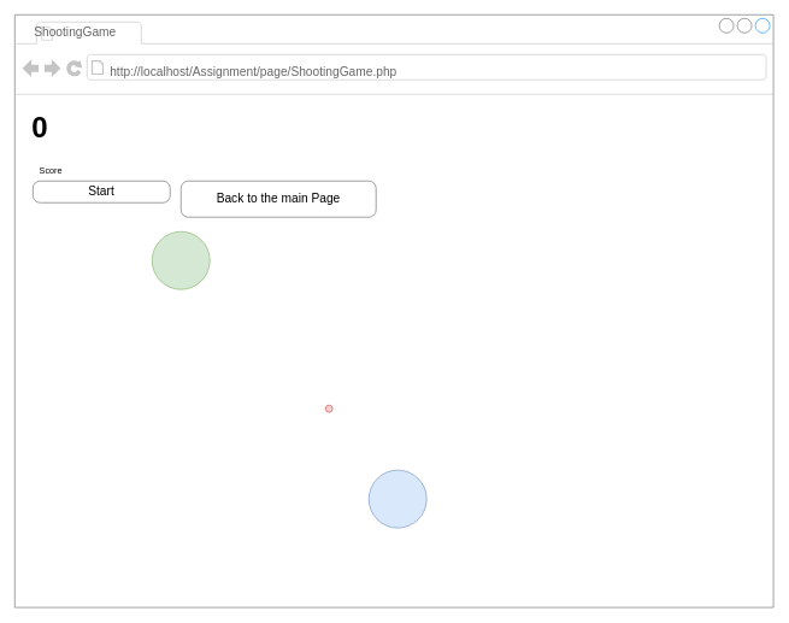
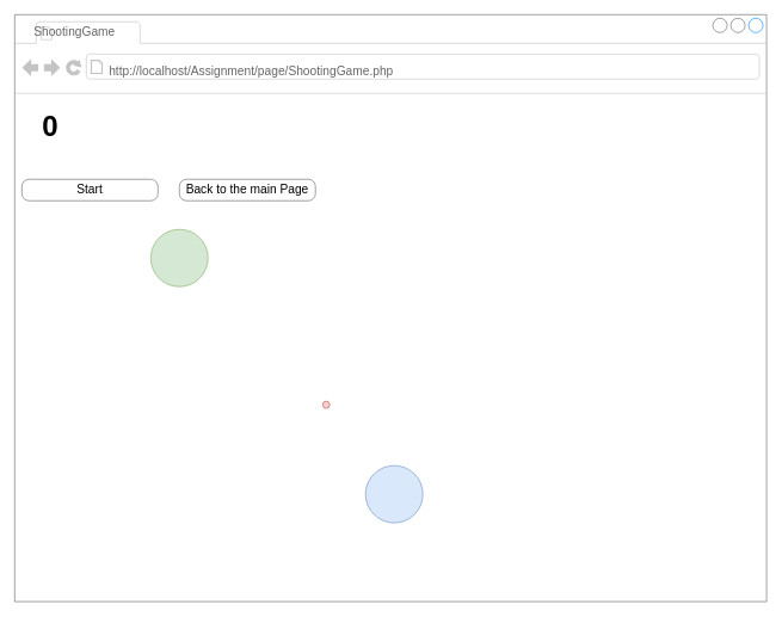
- <mxCell id="7" value="&lt;b&gt;&lt;font style=&quot;font-size: 40px;&quot;&gt;0&lt;/font&gt;&lt;/b&gt;" style="text;html=1;strokeColor=none;fillColor=none;align=center;verticalAlign=middle;whiteSpace=wrap;rounded=0;" vertex="1" parent="2"><mxGeometry x="5" y="140" width="60" height="30" as="geometry" /></mxCell>
+ <mxCell id="7" value="&lt;b&gt;&lt;font style=&quot;font-size: 40px;&quot;&gt;0&lt;/font&gt;&lt;/b&gt;" style="text;html=1;strokeColor=none;fillColor=none;align=center;verticalAlign=middle;whiteSpace=wrap;rounded=0;" vertex="1" parent="2"><mxGeometry x="20" y="140" width="60" height="30" as="geometry" /></mxCell>
- <mxCell id="8" value="&lt;font style=&quot;font-size: 12px;&quot;&gt;Score&lt;/font&gt;" style="text;html=1;strokeColor=none;fillColor=none;align=center;verticalAlign=middle;whiteSpace=wrap;rounded=0;fontSize=40;" vertex="1" parent="2"><mxGeometry x="20" y="190" width="60" height="30" as="geometry" /></mxCell>
- <mxCell id="5" value="Start" style="strokeWidth=1;shadow=0;dashed=0;align=center;html=1;shape=mxgraph.mockup.buttons.button;strokeColor=#666666;mainText=;buttonStyle=round;fontSize=17;fontStyle=0;fillColor=none;whiteSpace=wrap;rounded=0;labelBackgroundColor=none;" parent="2" vertex="1"><mxGeometry x="25" y="230" width="190" height="30" as="geometry" /></mxCell>
+ <mxCell id="5" value="Start" style="strokeWidth=1;shadow=0;dashed=0;align=center;html=1;shape=mxgraph.mockup.buttons.button;strokeColor=#666666;mainText=;buttonStyle=round;fontSize=17;fontStyle=0;fillColor=none;whiteSpace=wrap;rounded=0;labelBackgroundColor=none;" parent="2" vertex="1"><mxGeometry x="10" y="230" width="190" height="30" as="geometry" /></mxCell>
- <mxCell id="6" value="Back to the main Page" style="strokeWidth=1;shadow=0;dashed=0;align=center;html=1;shape=mxgraph.mockup.buttons.button;strokeColor=#666666;mainText=;buttonStyle=round;fontSize=17;fontStyle=0;fillColor=none;whiteSpace=wrap;rounded=0;labelBackgroundColor=none;" parent="2" vertex="1"><mxGeometry x="230" y="230" width="270" height="50" as="geometry" /></mxCell>
+ <mxCell id="6" value="Back to the main Page" style="strokeWidth=1;shadow=0;dashed=0;align=center;html=1;shape=mxgraph.mockup.buttons.button;strokeColor=#666666;mainText=;buttonStyle=round;fontSize=17;fontStyle=0;fillColor=none;whiteSpace=wrap;rounded=0;labelBackgroundColor=none;" parent="2" vertex="1"><mxGeometry x="230" y="230" width="190" height="30" as="geometry" /></mxCell>
